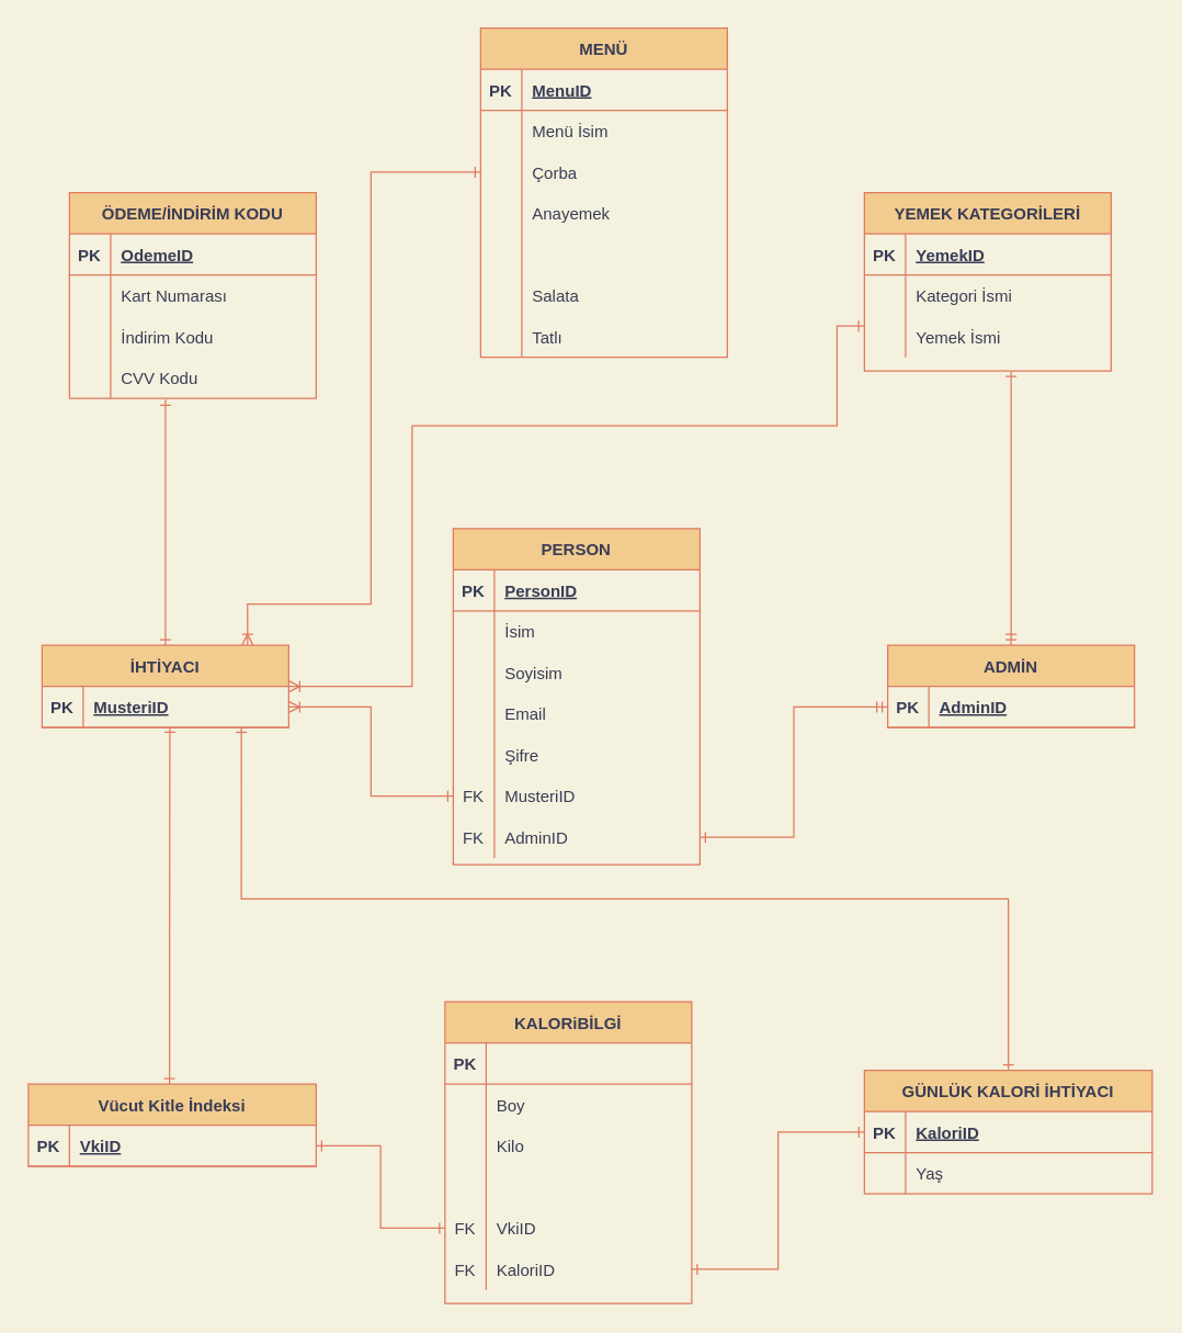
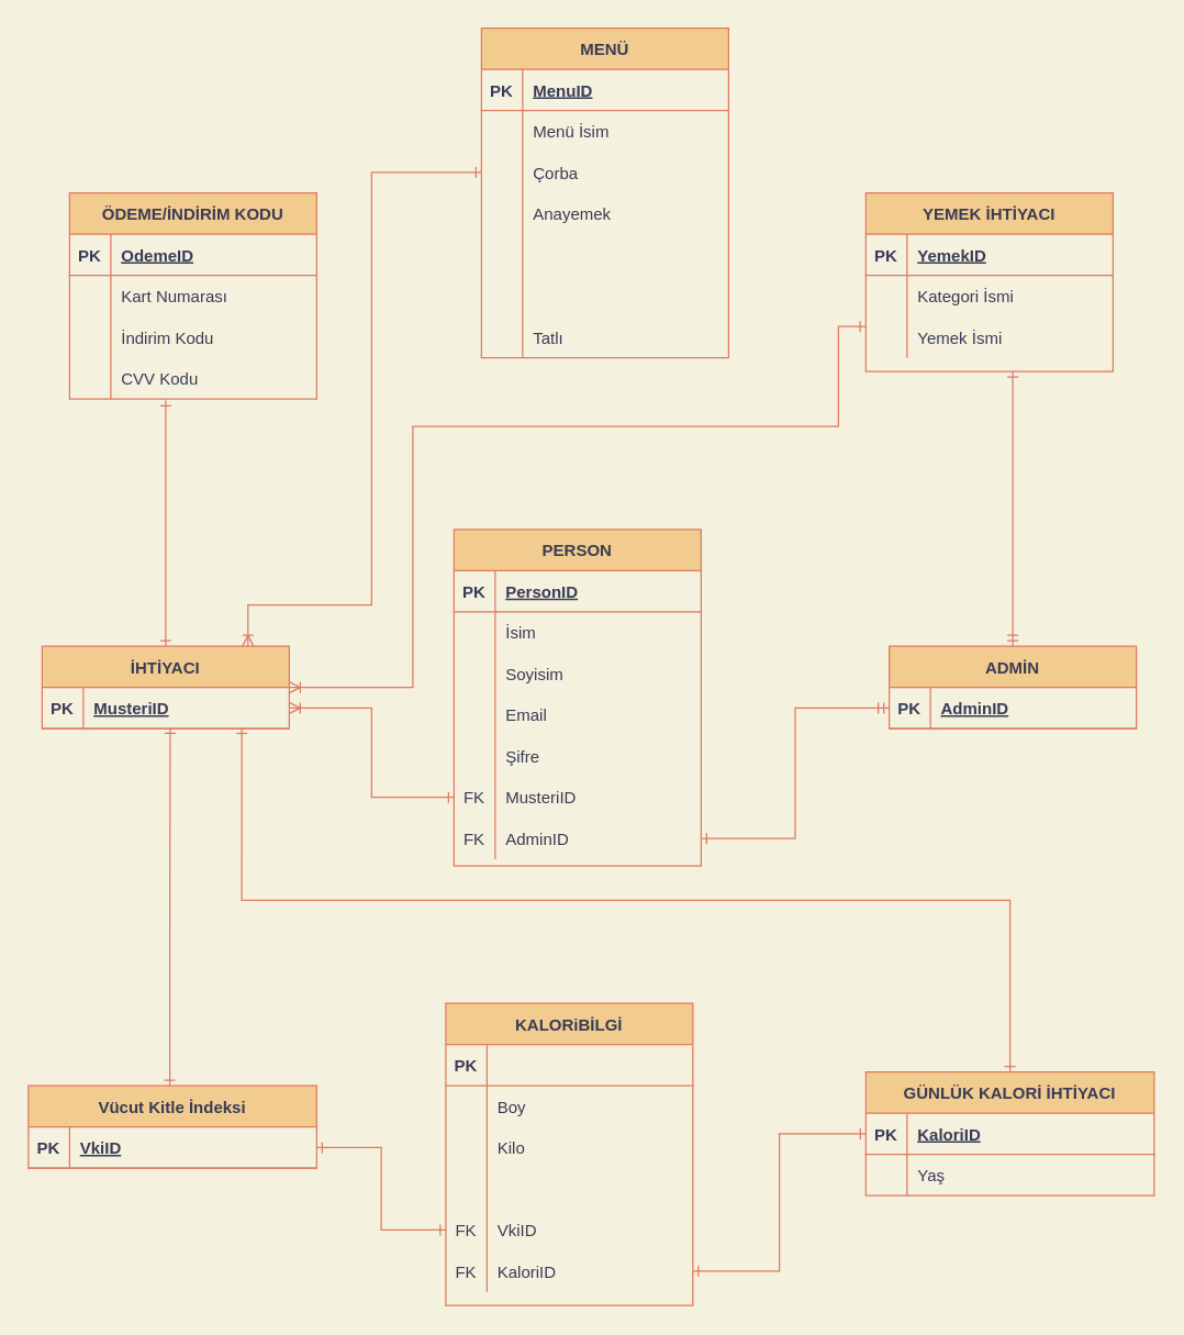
- <mxCell id="86" value="YEMEK KATEGORİLERİ" style="shape=table;startSize=30;container=1;collapsible=1;childLayout=tableLayout;fixedRows=1;rowLines=0;fontStyle=1;align=center;resizeLast=1;fillColor=#F2CC8F;strokeColor=#E07A5F;fontColor=#393C56;" vertex="1" parent="1"><mxGeometry x="630" y="140" width="180" height="130" as="geometry" /></mxCell>
+ <mxCell id="86" value="YEMEK İHTİYACI" style="shape=table;startSize=30;container=1;collapsible=1;childLayout=tableLayout;fixedRows=1;rowLines=0;fontStyle=1;align=center;resizeLast=1;fillColor=#F2CC8F;strokeColor=#E07A5F;fontColor=#393C56;" vertex="1" parent="1"><mxGeometry x="630" y="140" width="180" height="130" as="geometry" /></mxCell>
- <mxCell id="82" value="Salata" style="shape=partialRectangle;connectable=0;fillColor=none;top=0;left=0;bottom=0;right=0;align=left;spacingLeft=6;overflow=hidden;strokeColor=#E07A5F;fontColor=#393C56;" vertex="1" parent="80"><mxGeometry x="30" width="150" height="30" as="geometry" /></mxCell>
